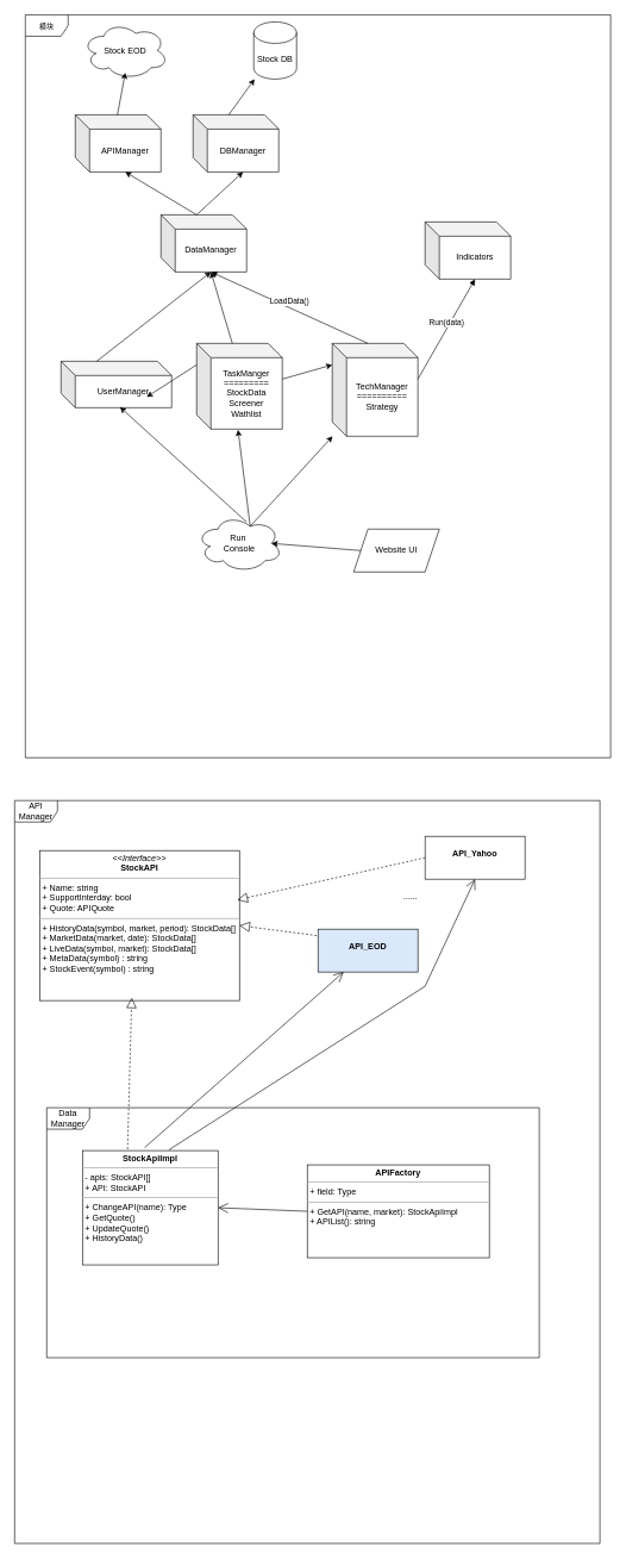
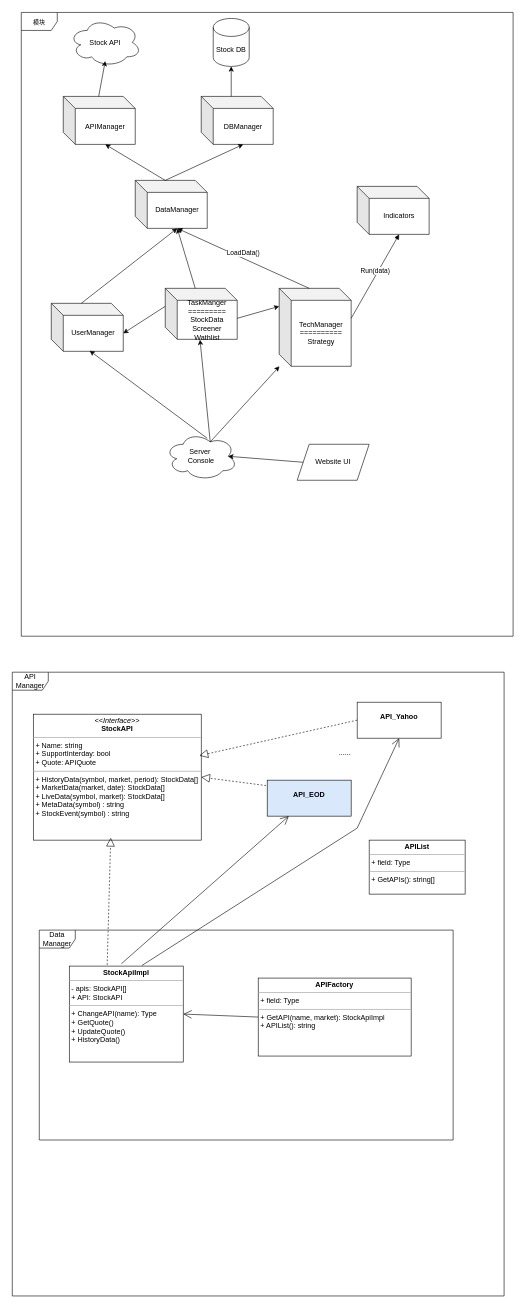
- <mxCell id="11" value="Stock EOD" style="ellipse;shape=cloud;whiteSpace=wrap;html=1;" vertex="1" parent="1"><mxGeometry x="115" y="30" width="120" height="80" as="geometry" /></mxCell>
+ <mxCell id="11" value="Stock API" style="ellipse;shape=cloud;whiteSpace=wrap;html=1;" vertex="1" parent="1"><mxGeometry x="115" y="30" width="120" height="80" as="geometry" /></mxCell>
- <mxCell id="9" value="DBManager" style="shape=cube;whiteSpace=wrap;html=1;boundedLbl=1;backgroundOutline=1;darkOpacity=0.05;darkOpacity2=0.1;" vertex="1" parent="1"><mxGeometry x="270" y="160" width="120" height="80" as="geometry" /></mxCell>
+ <mxCell id="9" value="DBManager" style="shape=cube;whiteSpace=wrap;html=1;boundedLbl=1;backgroundOutline=1;darkOpacity=0.05;darkOpacity2=0.1;" vertex="1" parent="1"><mxGeometry x="335" y="160" width="120" height="80" as="geometry" /></mxCell>
- <mxCell id="24" value="UserManager" style="shape=cube;whiteSpace=wrap;html=1;boundedLbl=1;backgroundOutline=1;darkOpacity=0.05;darkOpacity2=0.1;" vertex="1" parent="1"><mxGeometry x="85" y="505" width="155" height="65" as="geometry" /></mxCell>
+ <mxCell id="24" value="UserManager" style="shape=cube;whiteSpace=wrap;html=1;boundedLbl=1;backgroundOutline=1;darkOpacity=0.05;darkOpacity2=0.1;" vertex="1" parent="1"><mxGeometry x="85" y="505" width="120" height="80" as="geometry" /></mxCell>
- <mxCell id="21" value="TaskManger&lt;br&gt;=========&lt;br&gt;StockData&lt;br&gt;Screener&lt;br&gt;Wathlist" style="shape=cube;whiteSpace=wrap;html=1;boundedLbl=1;backgroundOutline=1;darkOpacity=0.05;darkOpacity2=0.1;" vertex="1" parent="1"><mxGeometry x="275" y="480" width="120" height="120" as="geometry" /></mxCell>
+ <mxCell id="21" value="TaskManger&lt;br&gt;=========&lt;br&gt;StockData&lt;br&gt;Screener&lt;br&gt;Wathlist" style="shape=cube;whiteSpace=wrap;html=1;boundedLbl=1;backgroundOutline=1;darkOpacity=0.05;darkOpacity2=0.1;" vertex="1" parent="1"><mxGeometry x="275" y="480" width="120" height="85" as="geometry" /></mxCell>
- <mxCell id="27" value="Run&amp;nbsp;&lt;br&gt;Console" style="ellipse;shape=cloud;whiteSpace=wrap;html=1;" vertex="1" parent="1"><mxGeometry x="275" y="720" width="120" height="80" as="geometry" /></mxCell>
+ <mxCell id="27" value="Server&amp;nbsp;&lt;br&gt;Console" style="ellipse;shape=cloud;whiteSpace=wrap;html=1;" vertex="1" parent="1"><mxGeometry x="275" y="720" width="120" height="80" as="geometry" /></mxCell>
+ <mxCell id="47" value="&lt;p style=&quot;margin: 0px ; margin-top: 4px ; text-align: center&quot;&gt;&lt;b&gt;APIList&lt;/b&gt;&lt;/p&gt;&lt;hr size=&quot;1&quot;&gt;&lt;p style=&quot;margin: 0px ; margin-left: 4px&quot;&gt;+ field: Type&lt;/p&gt;&lt;hr size=&quot;1&quot;&gt;&lt;p style=&quot;margin: 0px ; margin-left: 4px&quot;&gt;+ GetAPIs(): string[]&lt;/p&gt;" style="verticalAlign=top;align=left;overflow=fill;fontSize=12;fontFamily=Helvetica;html=1;" vertex="1" parent="1"><mxGeometry x="615" y="1400" width="160" height="90" as="geometry" /></mxCell>
